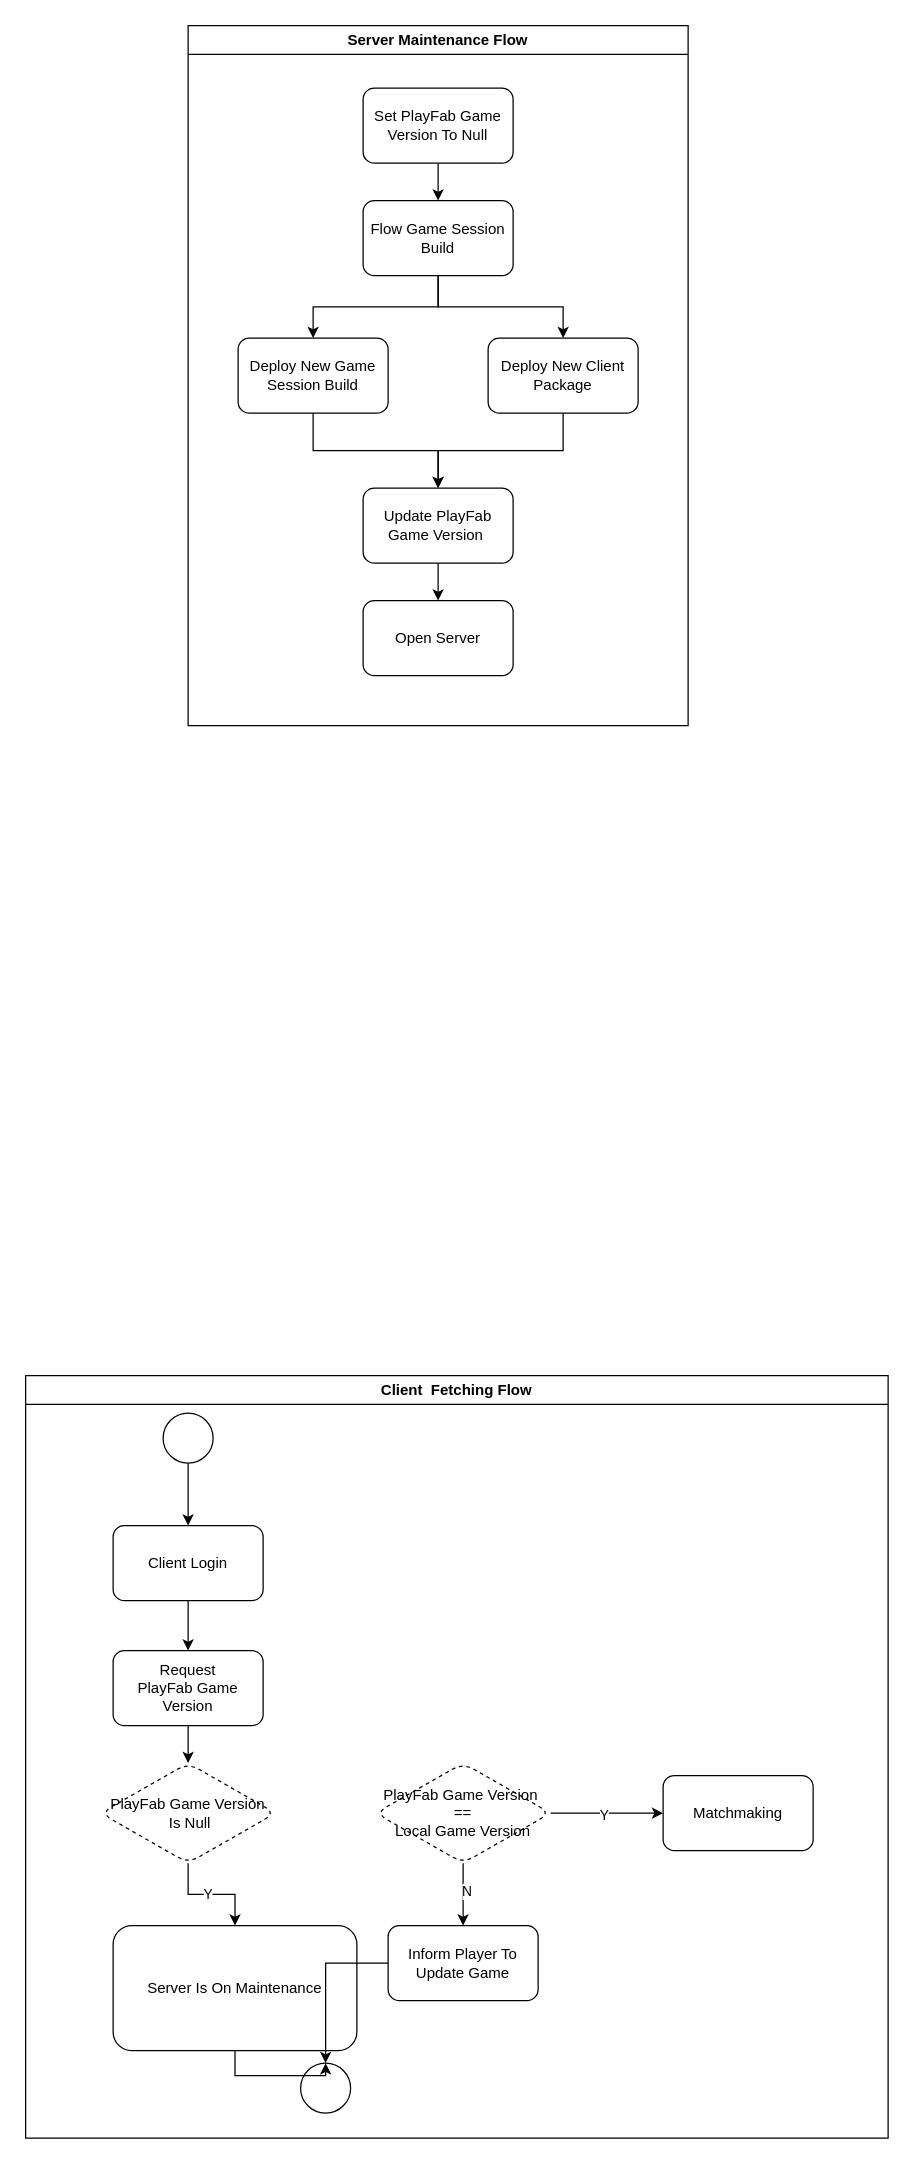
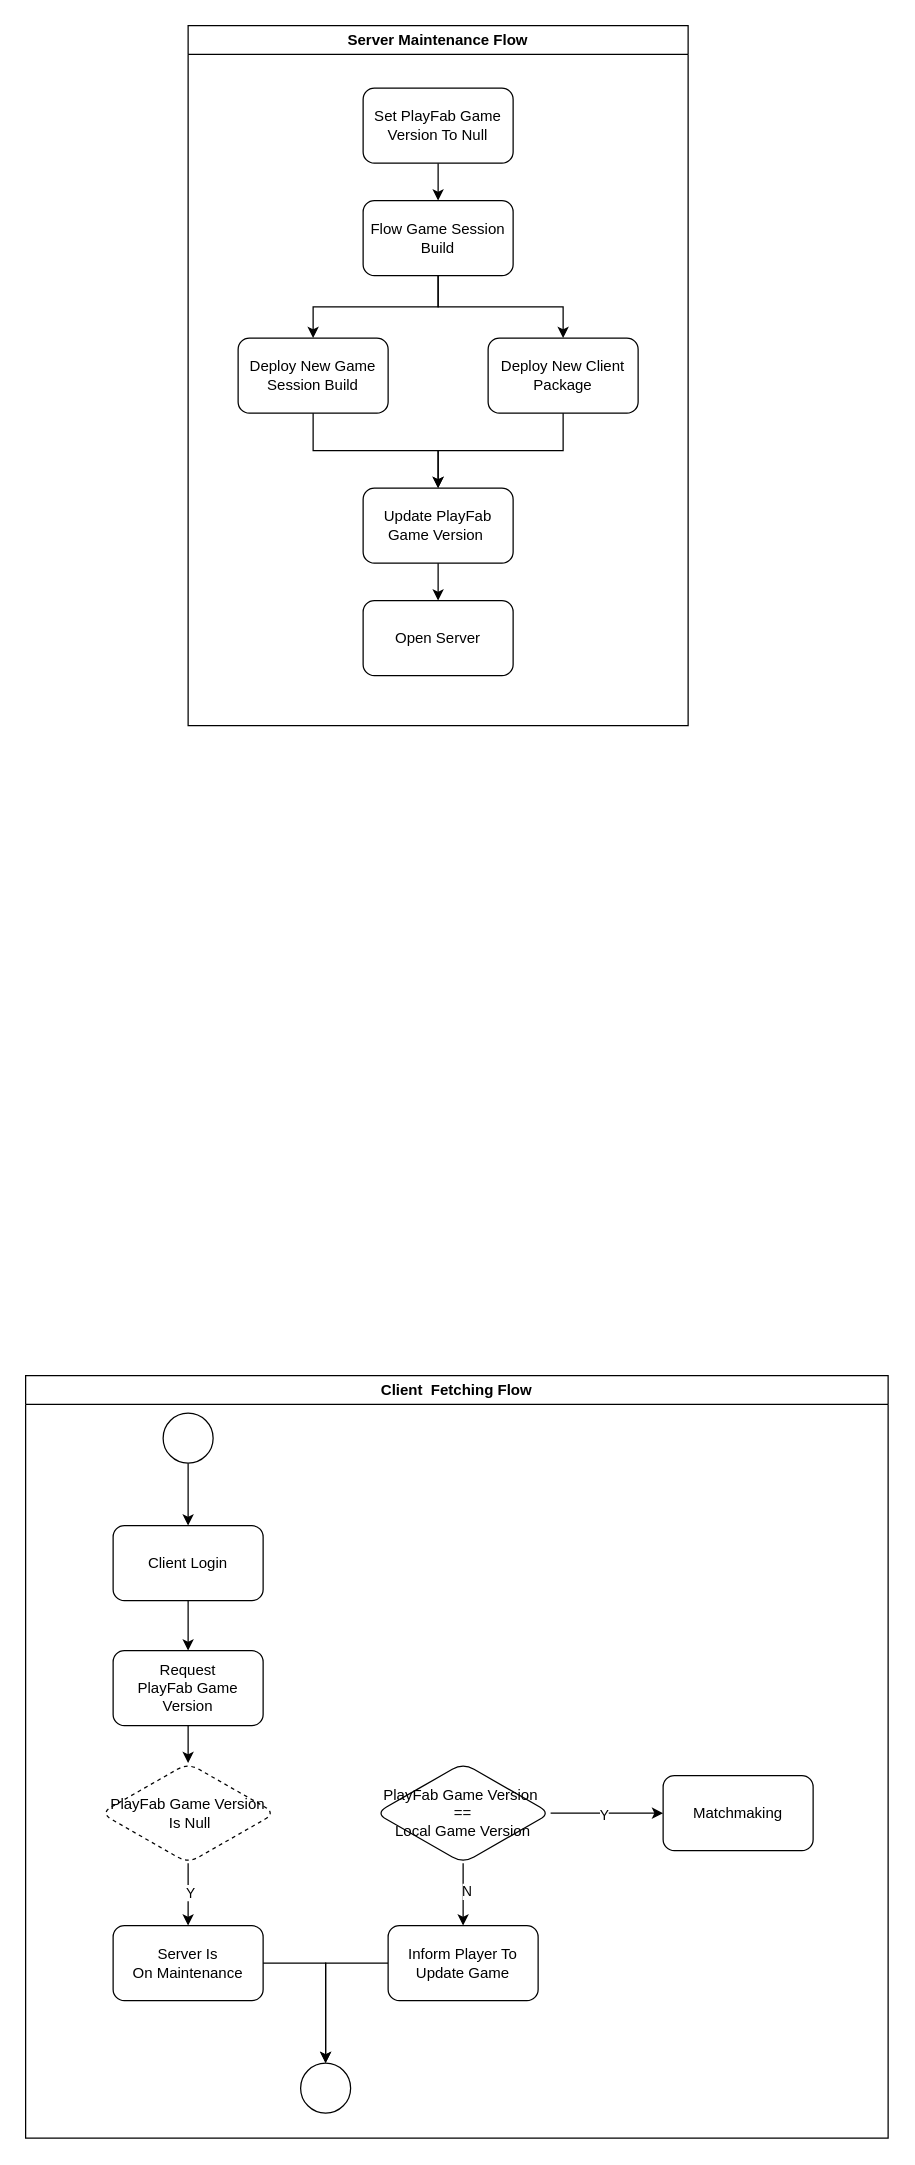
- <mxCell id="27" value="PlayFab Game Version&amp;nbsp;&lt;br&gt;==&lt;br&gt;Local Game Version" style="rhombus;whiteSpace=wrap;html=1;rounded=1;dashed=1;" vertex="1" parent="15"><mxGeometry x="280" y="310" width="140" height="80" as="geometry" /></mxCell>
+ <mxCell id="27" value="PlayFab Game Version&amp;nbsp;&lt;br&gt;==&lt;br&gt;Local Game Version" style="rhombus;whiteSpace=wrap;html=1;rounded=1;" vertex="1" parent="15"><mxGeometry x="280" y="310" width="140" height="80" as="geometry" /></mxCell>
- <mxCell id="21" value="Server Is On&amp;nbsp;Maintenance" style="whiteSpace=wrap;html=1;rounded=1;" vertex="1" parent="15"><mxGeometry x="70" y="440" width="195" height="100" as="geometry" /></mxCell>
+ <mxCell id="21" value="Server Is On&amp;nbsp;Maintenance" style="whiteSpace=wrap;html=1;rounded=1;" vertex="1" parent="15"><mxGeometry x="70" y="440" width="120" height="60" as="geometry" /></mxCell>
